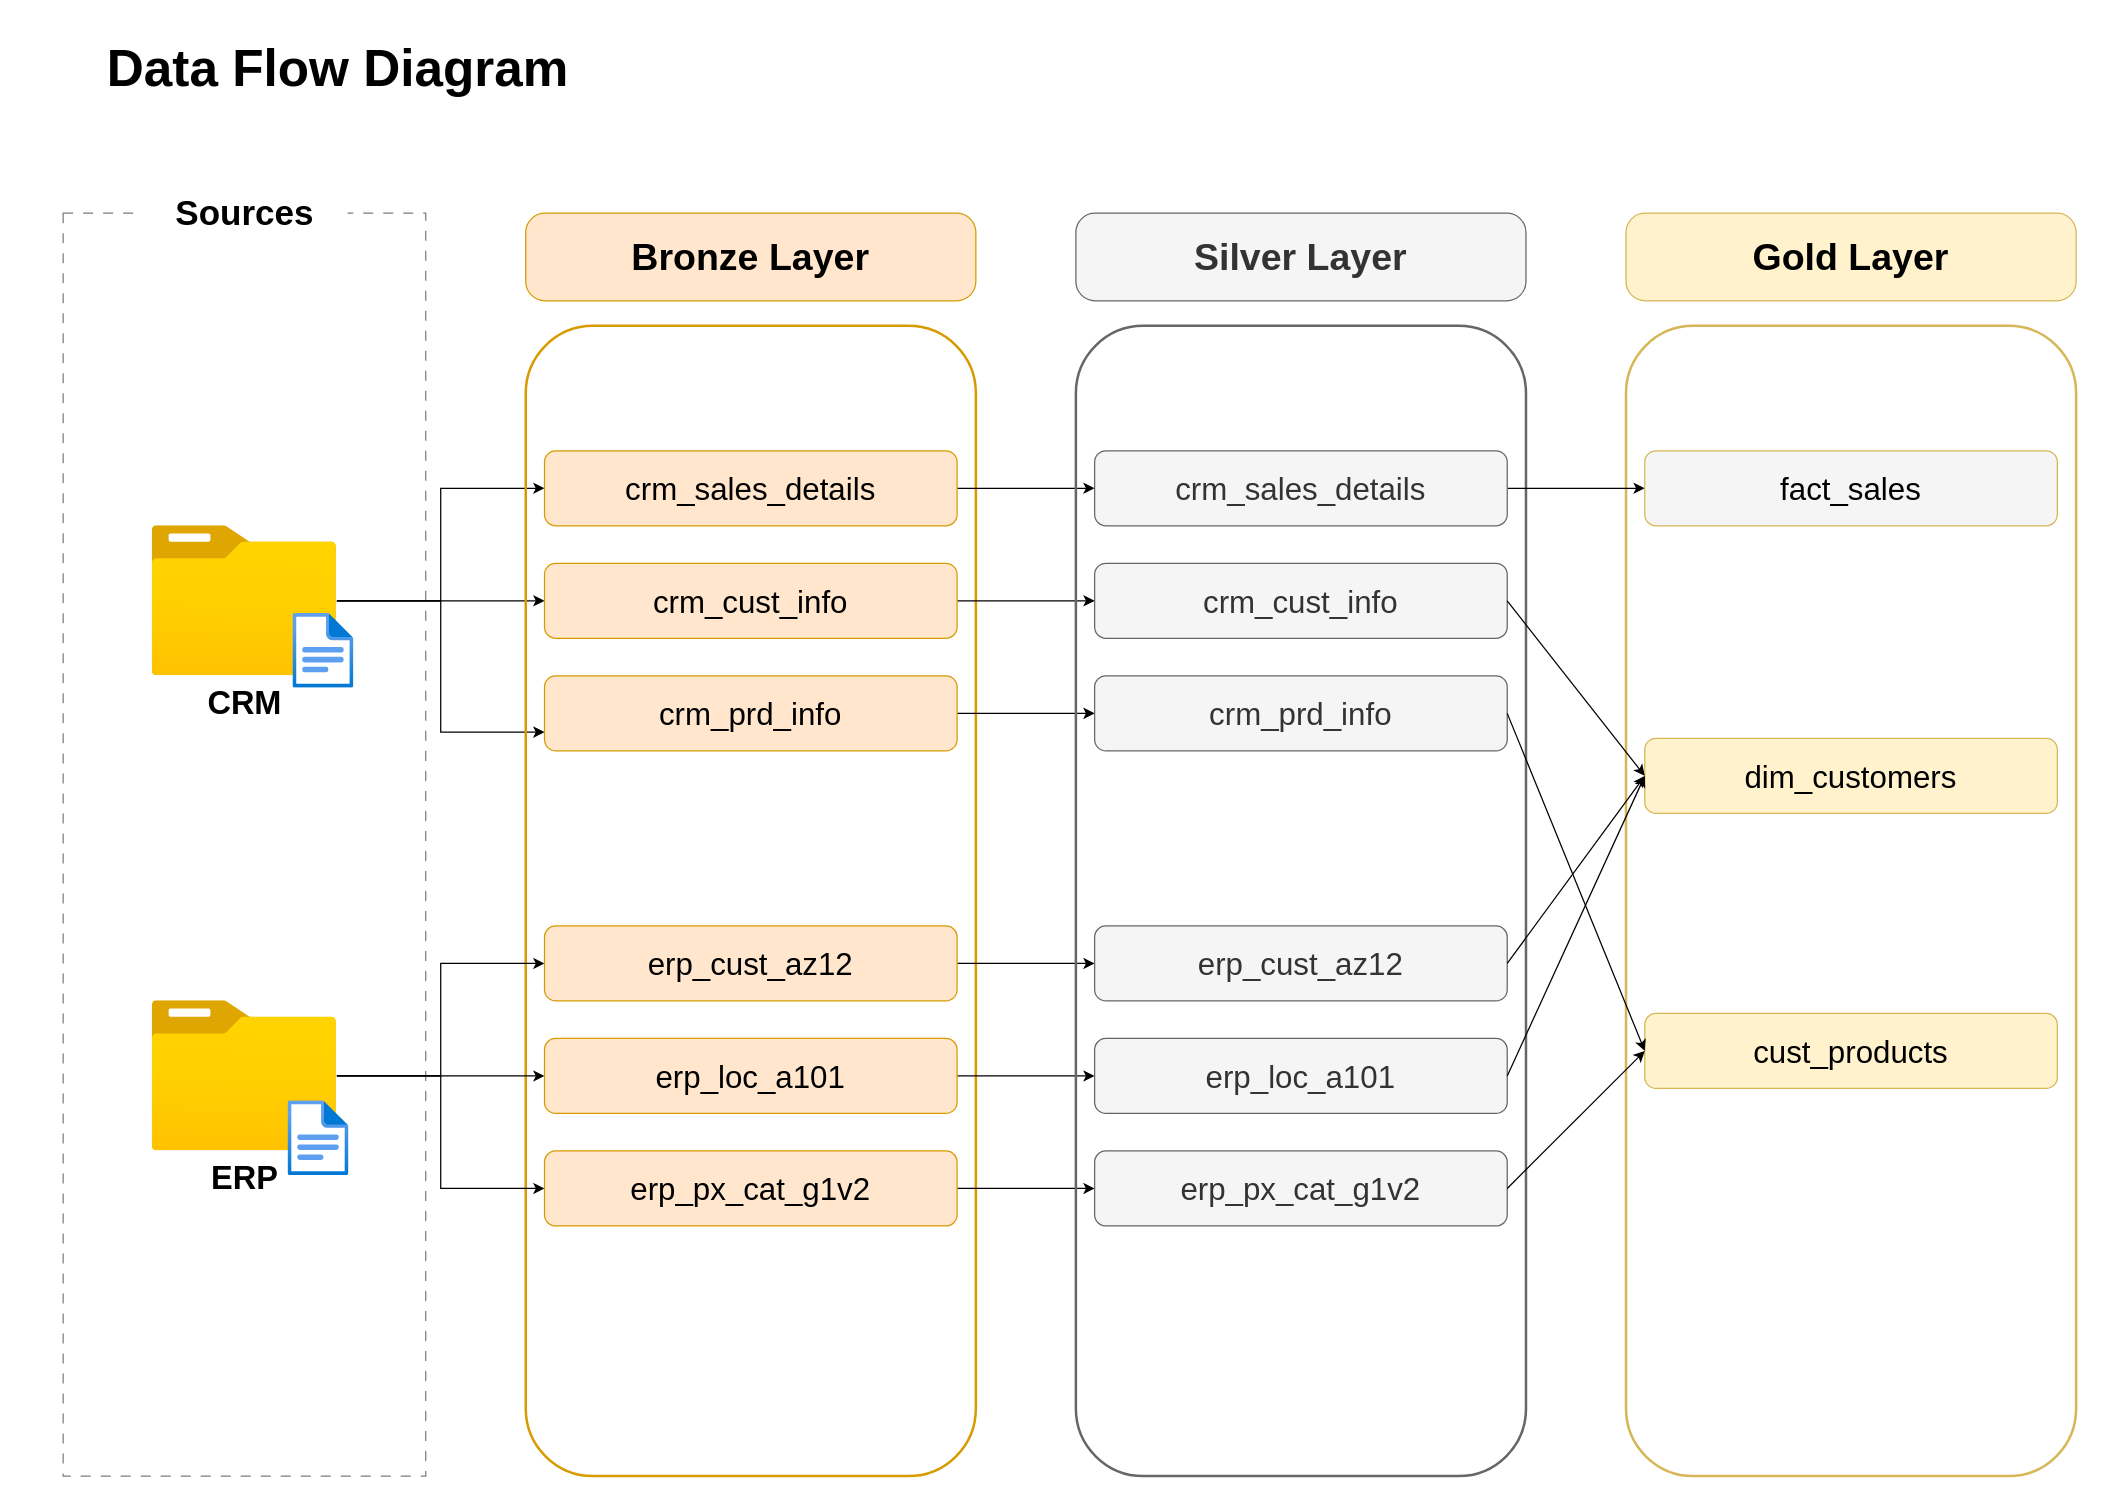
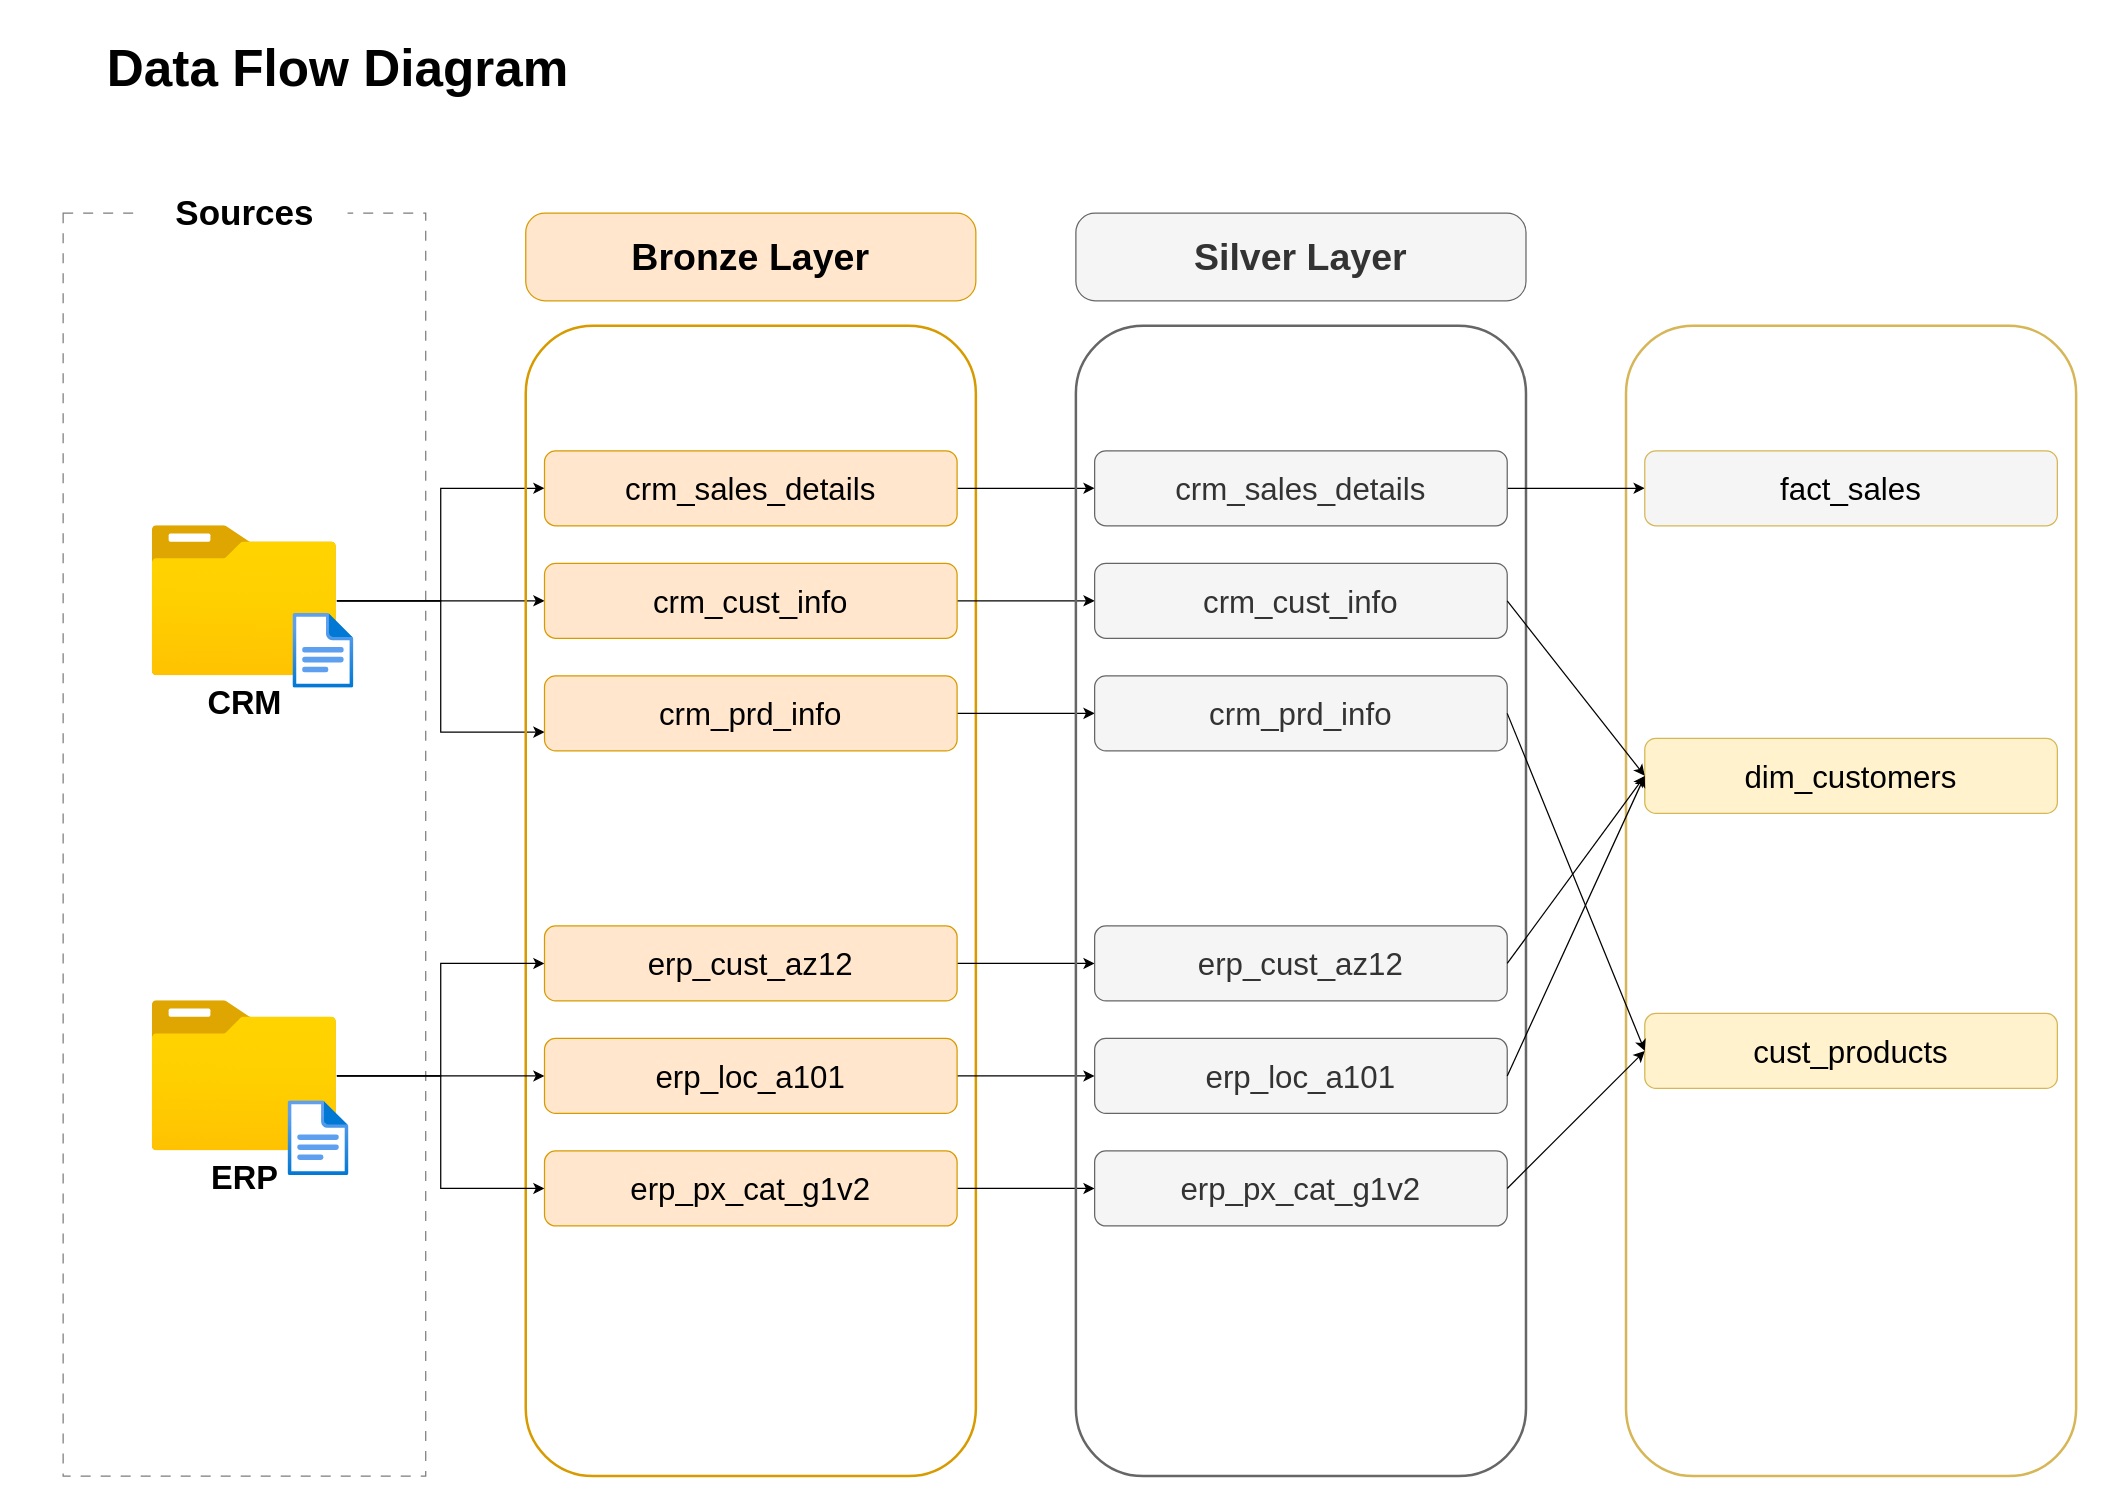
- <mxCell id="39" value="&lt;font style=&quot;font-size: 30px;&quot;&gt;&lt;b&gt;Gold Layer&lt;/b&gt;&lt;/font&gt;" style="rounded=1;whiteSpace=wrap;html=1;fillColor=#fff2cc;strokeColor=#d6b656;arcSize=22;" vertex="1" parent="1"><mxGeometry x="1300" y="170" width="360" height="70" as="geometry" /></mxCell>
